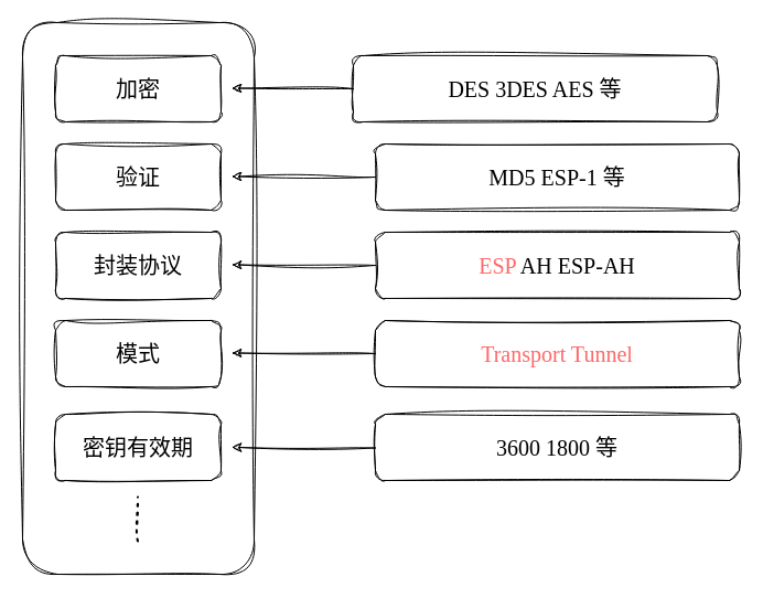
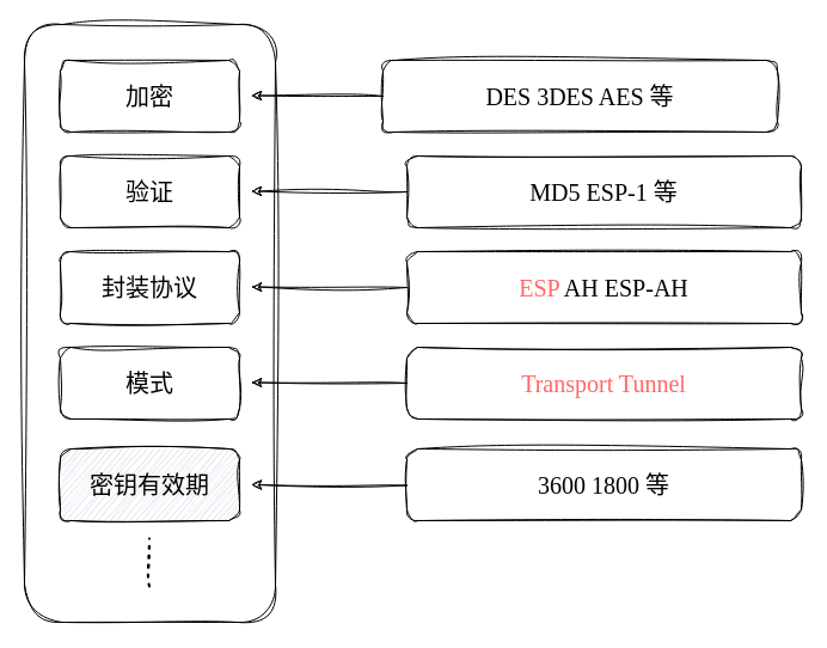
- <mxCell id="7" value="密钥有效期" style="rounded=1;whiteSpace=wrap;html=1;sketch=1;hachureGap=4;jiggle=2;curveFitting=1;fontFamily=Architects Daughter;fontSource=https%3A%2F%2Ffonts.googleapis.com%2Fcss%3Ffamily%3DArchitects%2BDaughter;fontSize=20;" vertex="1" parent="1"><mxGeometry x="50" y="375" width="150" height="60" as="geometry" /></mxCell>
+ <mxCell id="7" value="密钥有效期" style="rounded=1;whiteSpace=wrap;html=1;sketch=1;hachureGap=4;jiggle=2;curveFitting=1;fontFamily=Architects Daughter;fontSource=https%3A%2F%2Ffonts.googleapis.com%2Fcss%3Ffamily%3DArchitects%2BDaughter;fontSize=20;fillColor=#e1d5e7;" vertex="1" parent="1"><mxGeometry x="50" y="375" width="150" height="60" as="geometry" /></mxCell>
